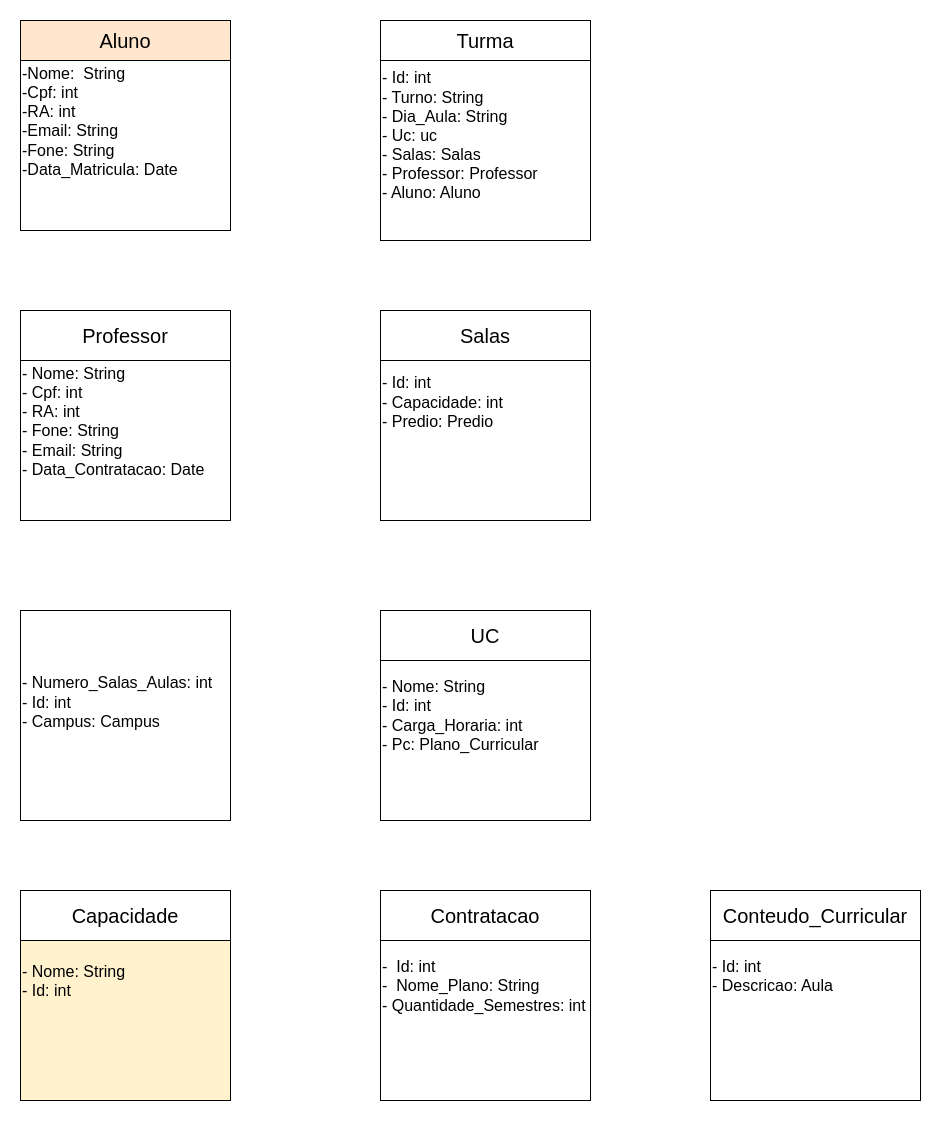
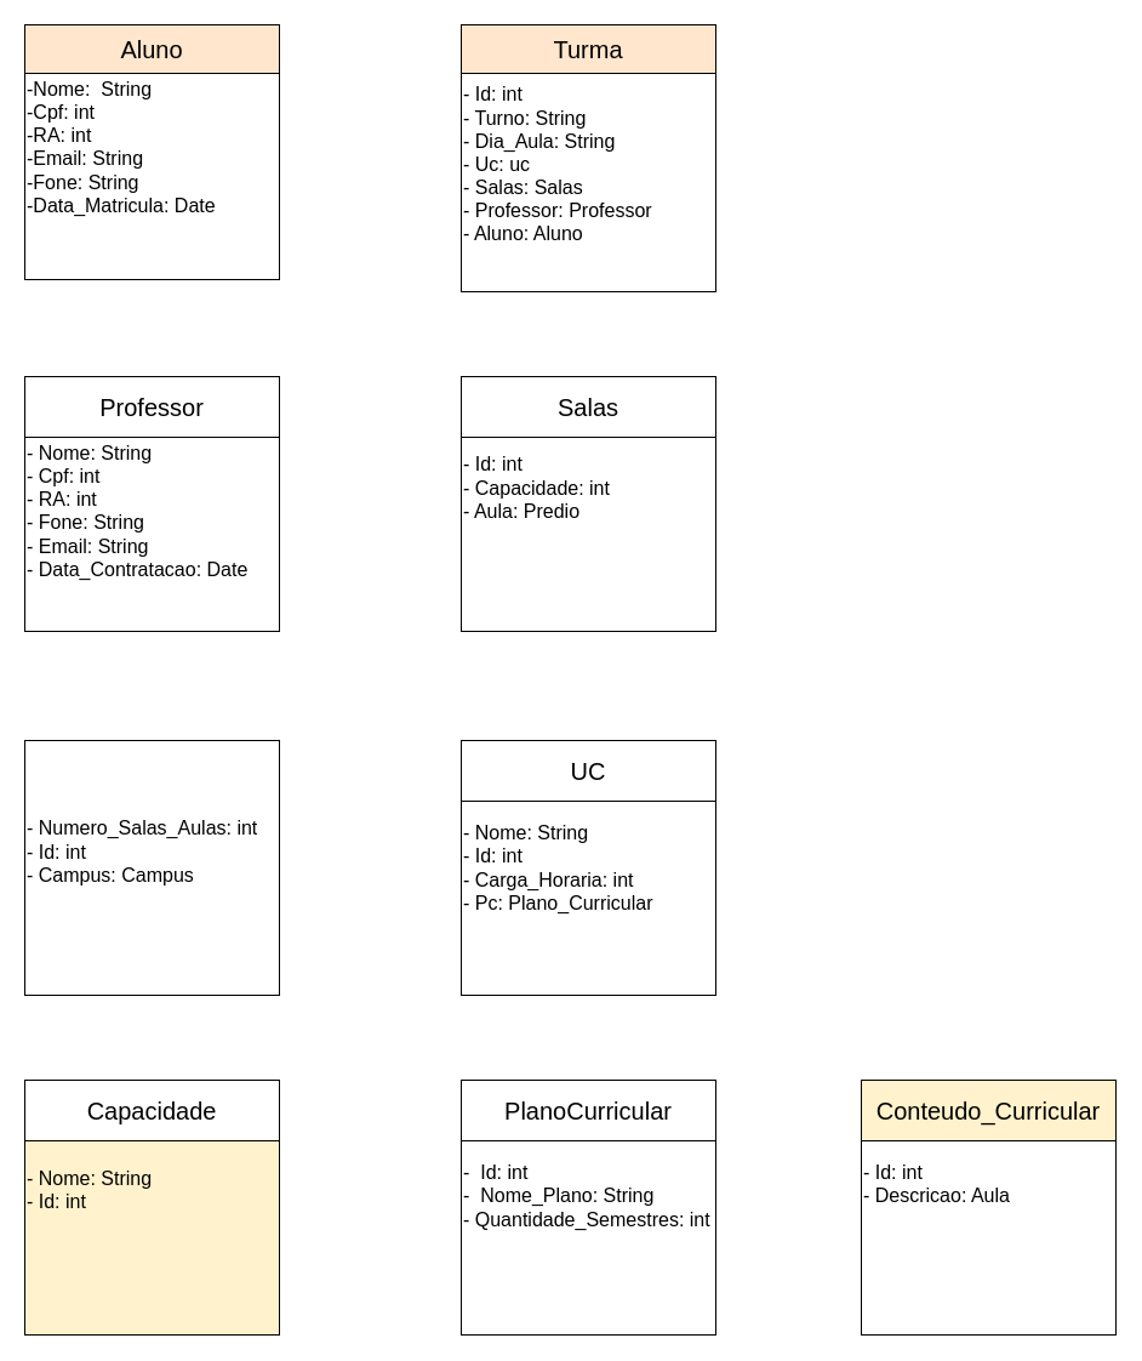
- <mxCell id="10" value="&lt;font style=&quot;font-size: 20px;&quot;&gt;Turma&lt;/font&gt;" style="rounded=0;whiteSpace=wrap;html=1;" vertex="1" parent="1"><mxGeometry x="380" y="20" width="210" height="40" as="geometry" /></mxCell>
+ <mxCell id="10" value="&lt;font style=&quot;font-size: 20px;&quot;&gt;Turma&lt;/font&gt;" style="rounded=0;whiteSpace=wrap;html=1;fillColor=#ffe6cc;" vertex="1" parent="1"><mxGeometry x="380" y="20" width="210" height="40" as="geometry" /></mxCell>
- <mxCell id="13" value="&lt;font style=&quot;font-size: 16px;&quot;&gt;- Id: int&lt;br&gt;- Capacidade: int&lt;br&gt;- Predio: Predio&lt;br&gt;&lt;br&gt;&lt;br&gt;&lt;br&gt;&lt;br&gt;&lt;/font&gt;" style="text;html=1;strokeColor=none;fillColor=none;align=left;verticalAlign=middle;whiteSpace=wrap;rounded=0;" vertex="1" parent="1"><mxGeometry x="380" y="360" width="210" height="160" as="geometry" /></mxCell>
+ <mxCell id="13" value="&lt;font style=&quot;font-size: 16px;&quot;&gt;- Id: int&lt;br&gt;- Capacidade: int&lt;br&gt;- Aula: Predio&lt;br&gt;&lt;br&gt;&lt;br&gt;&lt;br&gt;&lt;br&gt;&lt;/font&gt;" style="text;html=1;strokeColor=none;fillColor=none;align=left;verticalAlign=middle;whiteSpace=wrap;rounded=0;" vertex="1" parent="1"><mxGeometry x="380" y="360" width="210" height="160" as="geometry" /></mxCell>
- <mxCell id="21" value="&lt;font style=&quot;font-size: 20px;&quot;&gt;Contratacao&lt;/font&gt;" style="rounded=0;whiteSpace=wrap;html=1;" vertex="1" parent="1"><mxGeometry x="380" y="890" width="210" height="50" as="geometry" /></mxCell>
+ <mxCell id="21" value="&lt;font style=&quot;font-size: 20px;&quot;&gt;PlanoCurricular&lt;/font&gt;" style="rounded=0;whiteSpace=wrap;html=1;" vertex="1" parent="1"><mxGeometry x="380" y="890" width="210" height="50" as="geometry" /></mxCell>
- <mxCell id="23" value="&lt;font style=&quot;font-size: 20px;&quot;&gt;Conteudo_Curricular&lt;/font&gt;" style="rounded=0;whiteSpace=wrap;html=1;" vertex="1" parent="1"><mxGeometry x="710" y="890" width="210" height="50" as="geometry" /></mxCell>
+ <mxCell id="23" value="&lt;font style=&quot;font-size: 20px;&quot;&gt;Conteudo_Curricular&lt;/font&gt;" style="rounded=0;whiteSpace=wrap;html=1;fillColor=#fff2cc;" vertex="1" parent="1"><mxGeometry x="710" y="890" width="210" height="50" as="geometry" /></mxCell>
